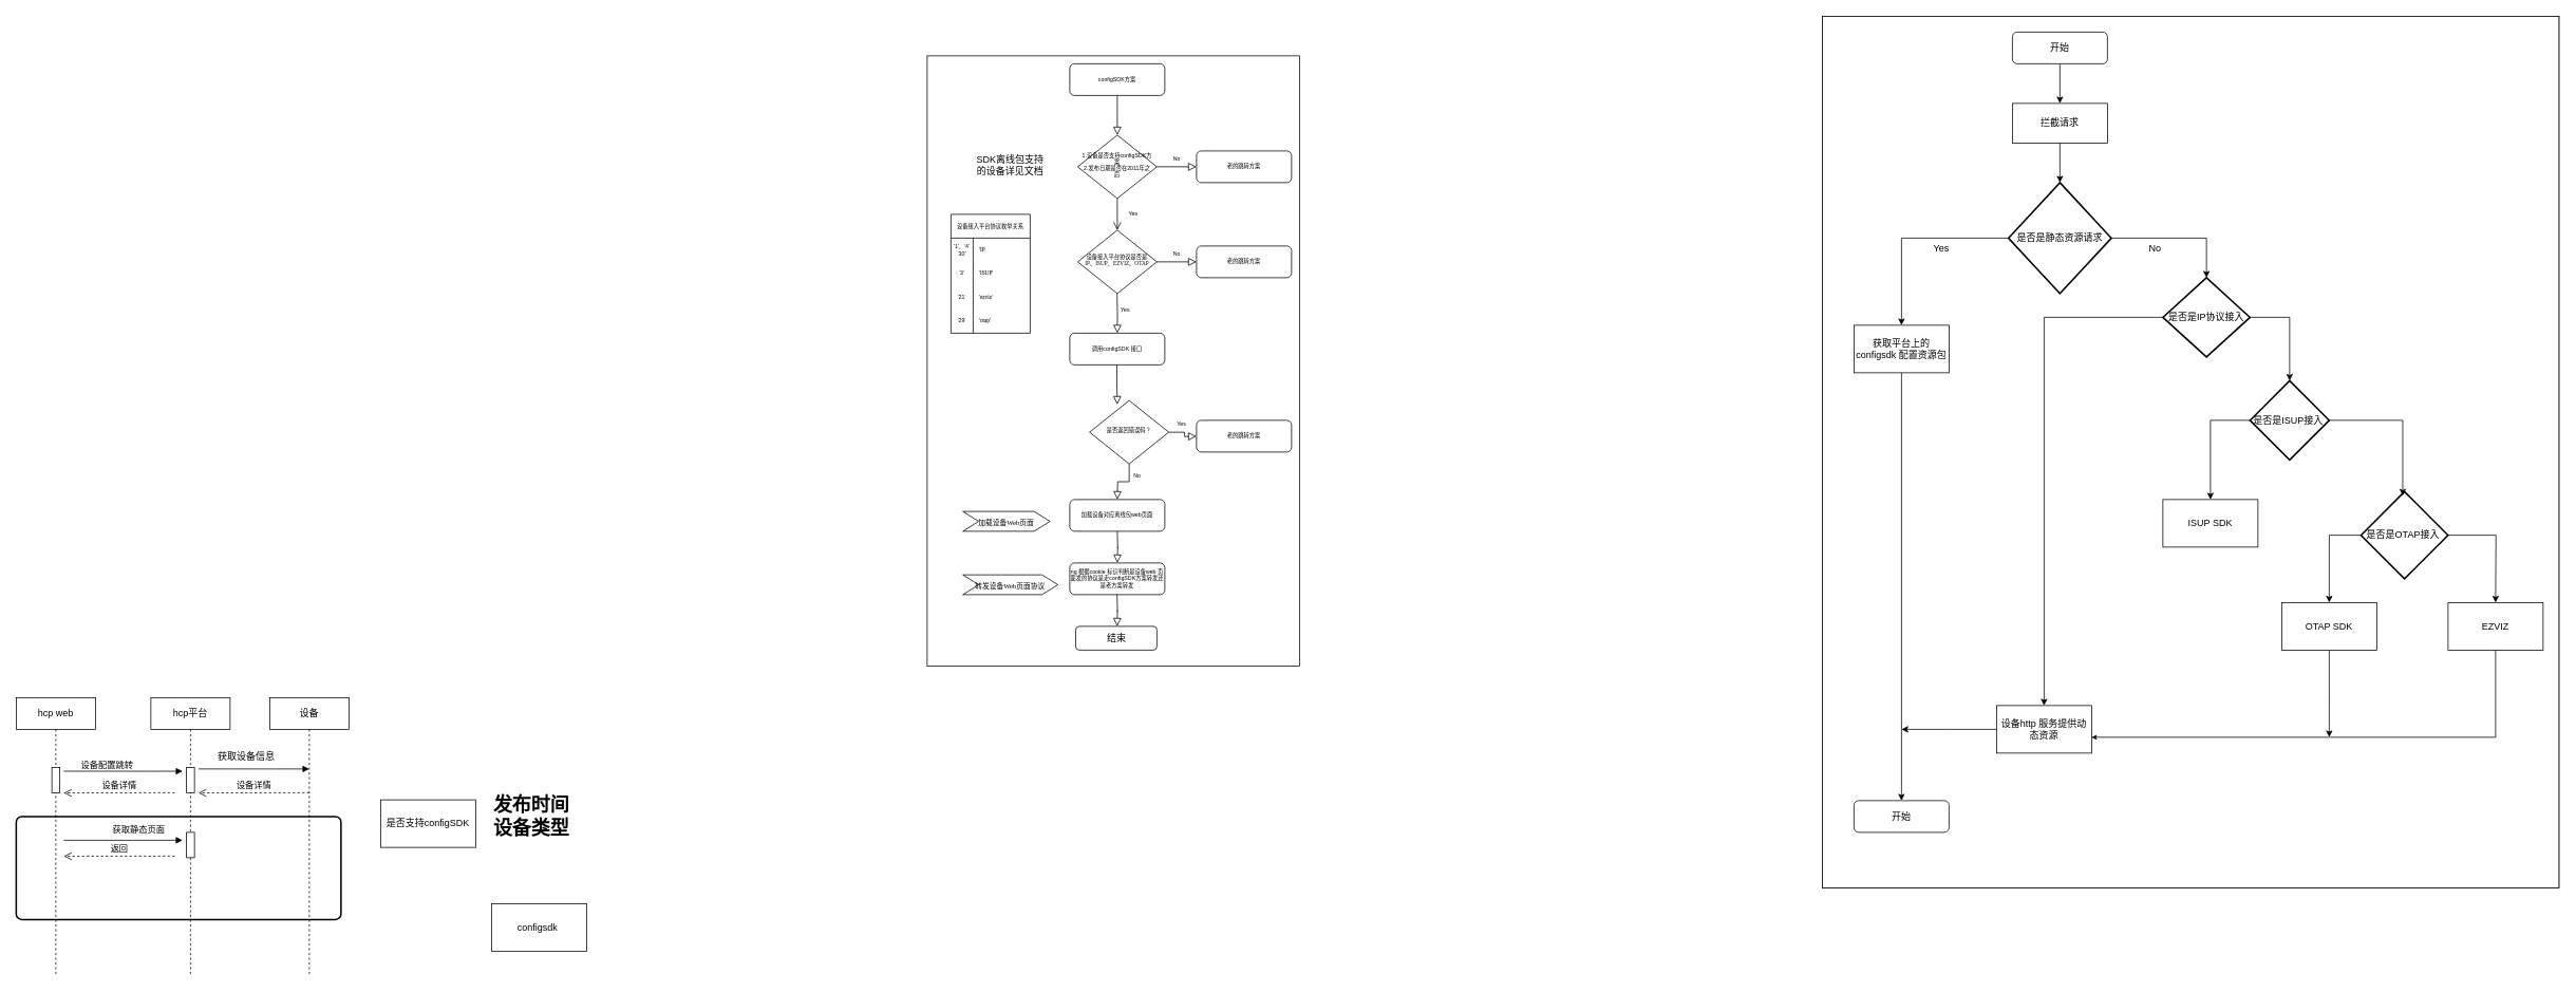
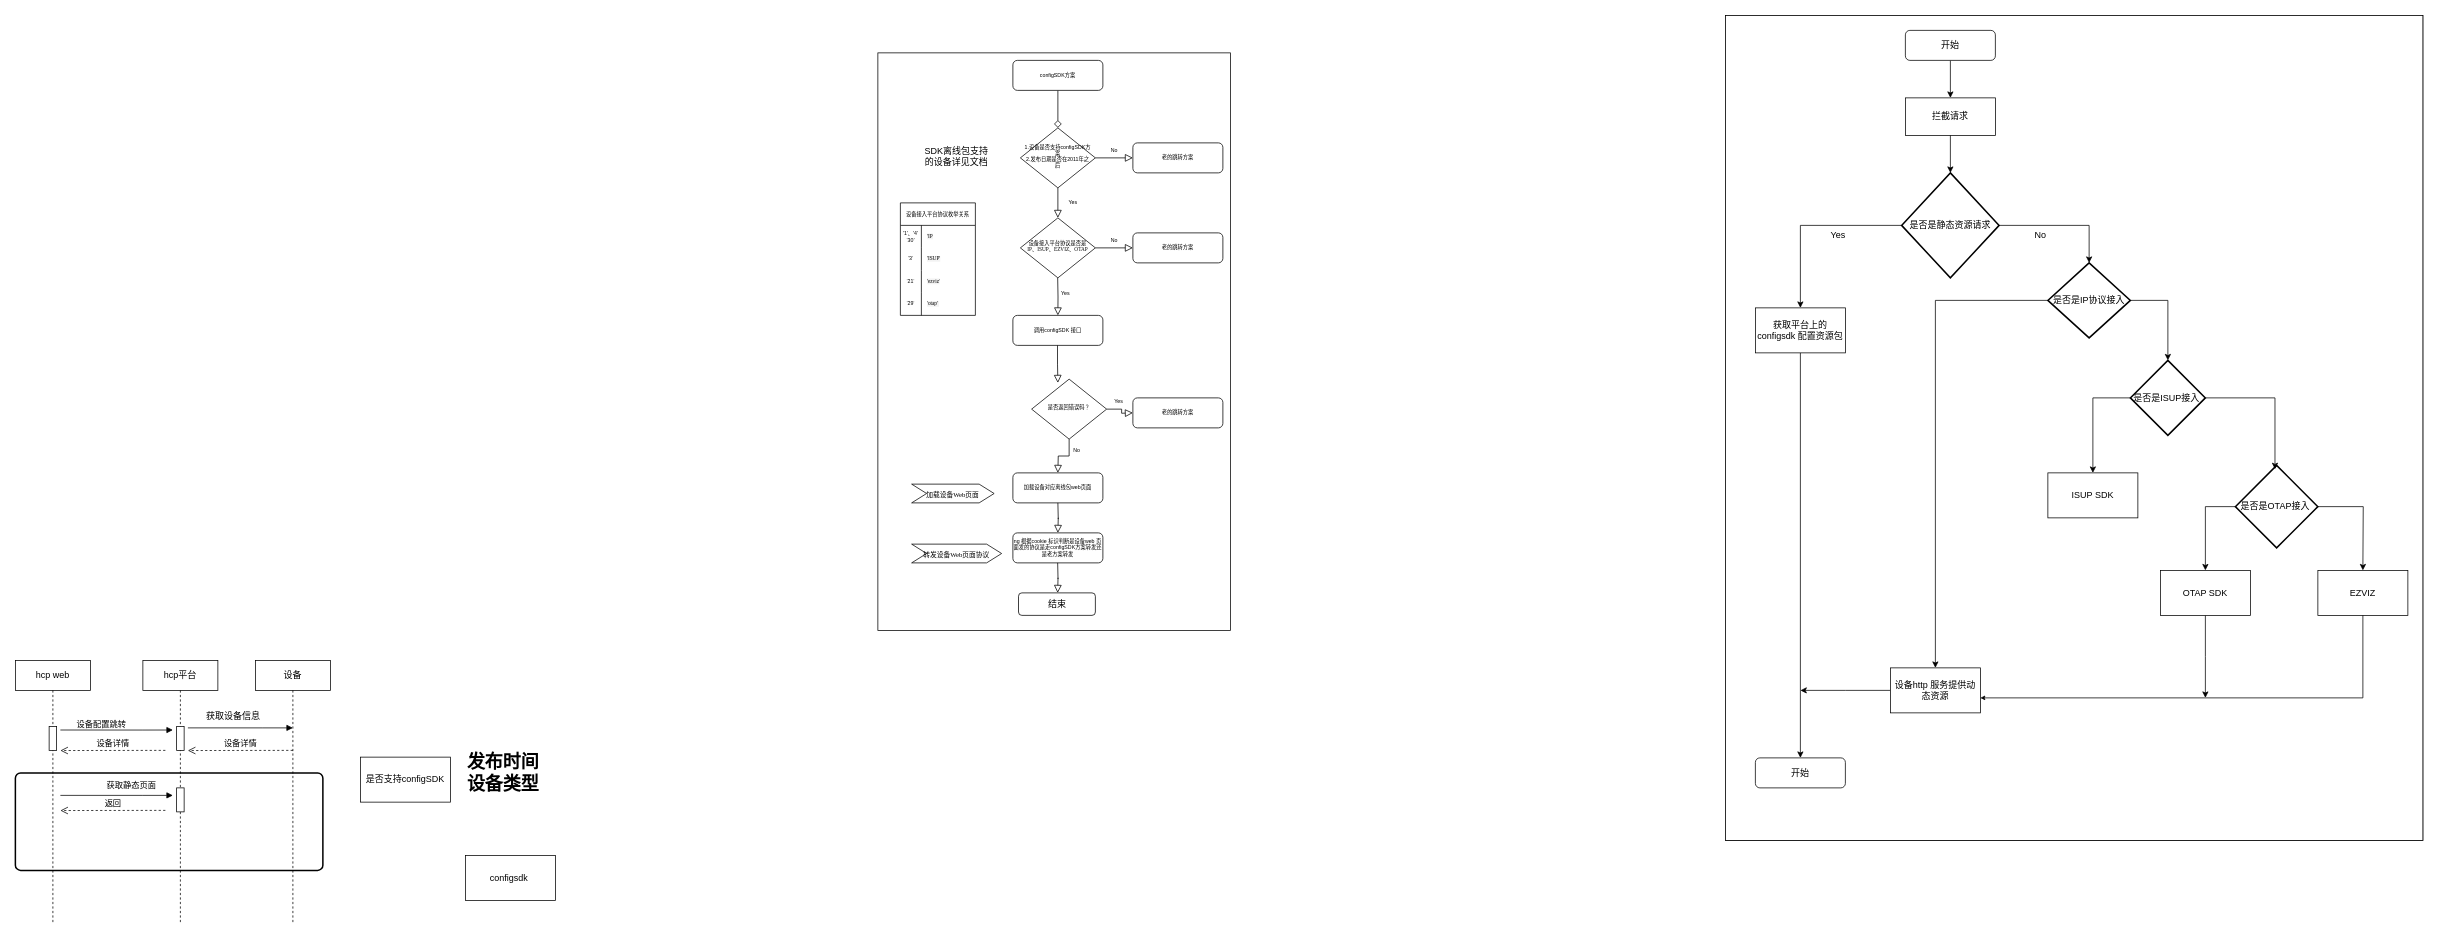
- <mxCell id="5" value="" style="rounded=0;html=1;jettySize=auto;orthogonalLoop=1;fontSize=7;endArrow=block;endFill=0;endSize=8;strokeWidth=1;shadow=0;labelBackgroundColor=none;edgeStyle=orthogonalEdgeStyle;" parent="3" source="6" target="9" edge="1"><mxGeometry relative="1" as="geometry" /></mxCell>
+ <mxCell id="5" value="" style="rounded=0;html=1;jettySize=auto;orthogonalLoop=1;fontSize=7;endArrow=diamond;endFill=0;endSize=8;strokeWidth=1;shadow=0;labelBackgroundColor=none;edgeStyle=orthogonalEdgeStyle;" parent="3" source="6" target="9" edge="1"><mxGeometry relative="1" as="geometry" /></mxCell>
- <mxCell id="7" value="Yes" style="rounded=0;html=1;jettySize=auto;orthogonalLoop=1;fontSize=7;endArrow=open;endFill=0;endSize=8;strokeWidth=1;shadow=0;labelBackgroundColor=none;edgeStyle=orthogonalEdgeStyle;" parent="3" source="9" target="12" edge="1"><mxGeometry y="20" relative="1" as="geometry"><mxPoint as="offset" /></mxGeometry></mxCell>
+ <mxCell id="7" value="Yes" style="rounded=0;html=1;jettySize=auto;orthogonalLoop=1;fontSize=7;endArrow=block;endFill=0;endSize=8;strokeWidth=1;shadow=0;labelBackgroundColor=none;edgeStyle=orthogonalEdgeStyle;" parent="3" source="9" target="12" edge="1"><mxGeometry y="20" relative="1" as="geometry"><mxPoint as="offset" /></mxGeometry></mxCell>
